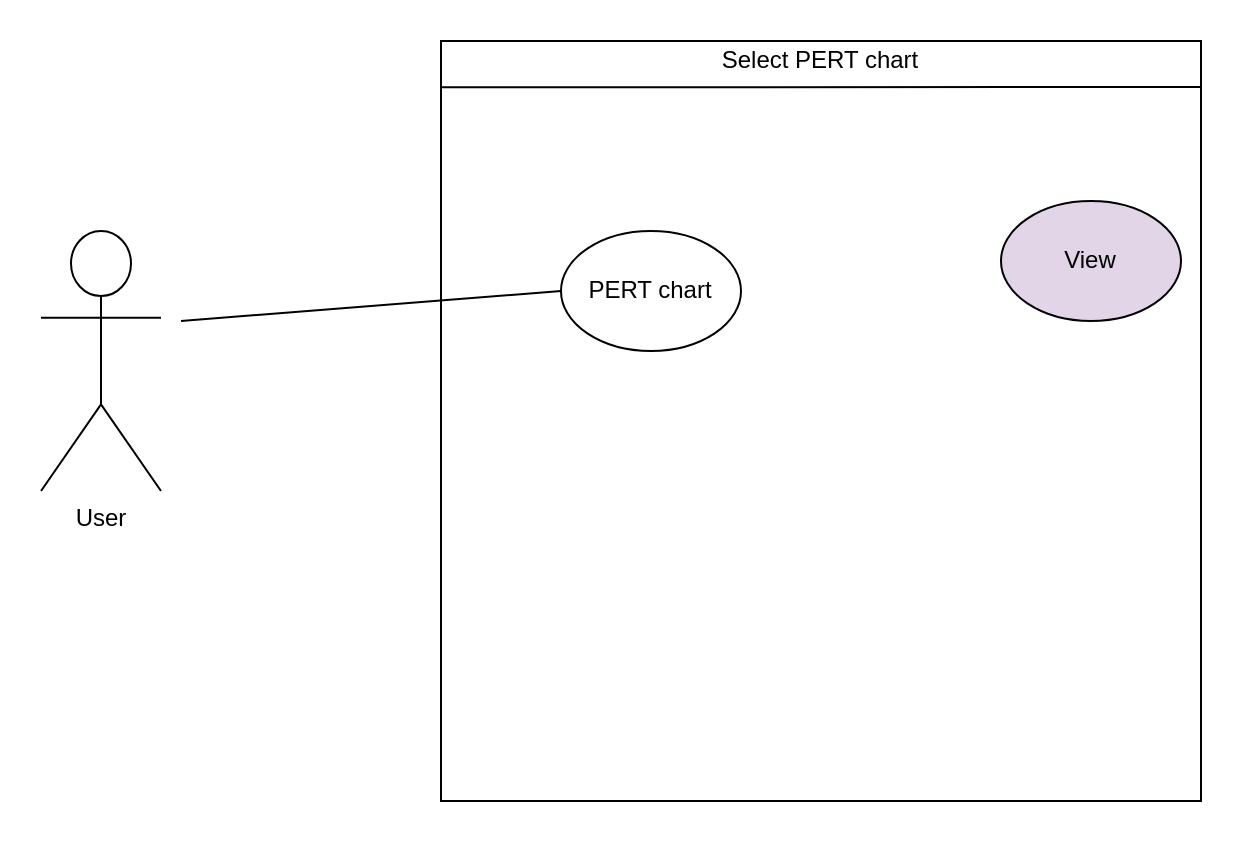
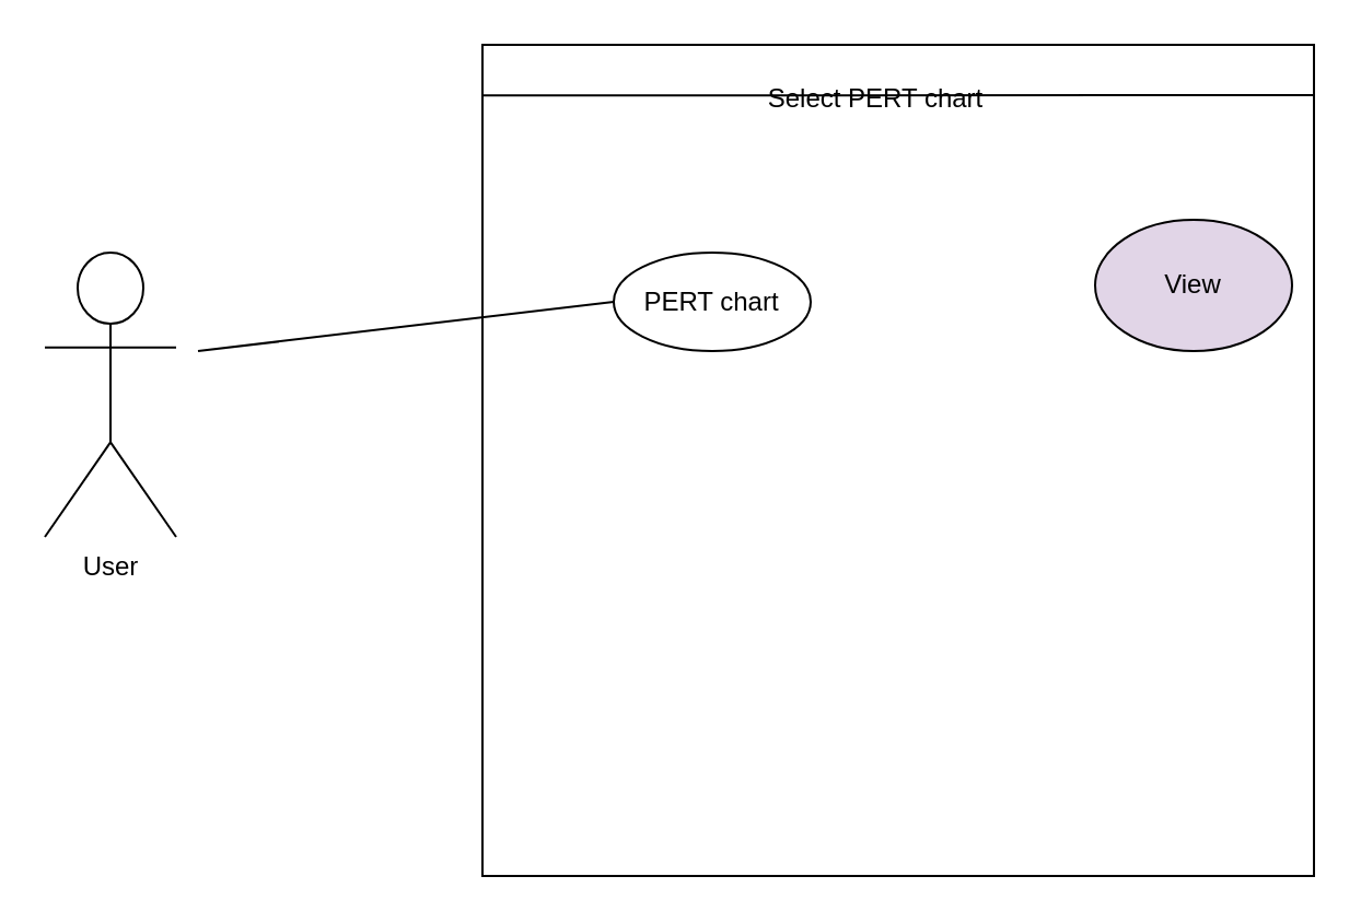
- <mxCell id="5" value="Select PERT chart" style="text;html=1;strokeColor=none;fillColor=none;align=center;verticalAlign=middle;whiteSpace=wrap;rounded=0;" vertex="1" parent="1"><mxGeometry x="355" y="20" width="110" height="20" as="geometry" /></mxCell>
+ <mxCell id="5" value="Select PERT chart" style="text;html=1;strokeColor=none;fillColor=none;align=center;verticalAlign=middle;whiteSpace=wrap;rounded=0;" vertex="1" parent="1"><mxGeometry x="345" y="35" width="110" height="20" as="geometry" /></mxCell>
- <mxCell id="8" value="PERT chart" style="ellipse;whiteSpace=wrap;html=1;" vertex="1" parent="1"><mxGeometry x="280" y="115" width="90" height="60" as="geometry" /></mxCell>
+ <mxCell id="8" value="PERT chart" style="ellipse;whiteSpace=wrap;html=1;" vertex="1" parent="1"><mxGeometry x="280" y="115" width="90" height="45" as="geometry" /></mxCell>
